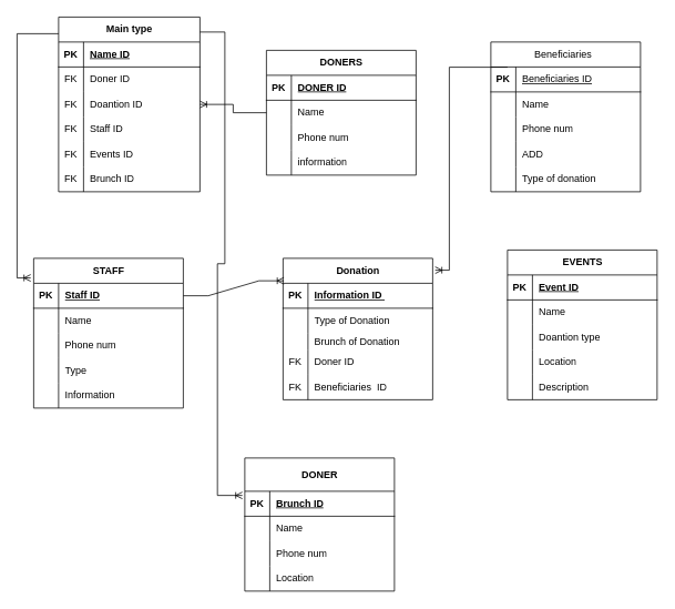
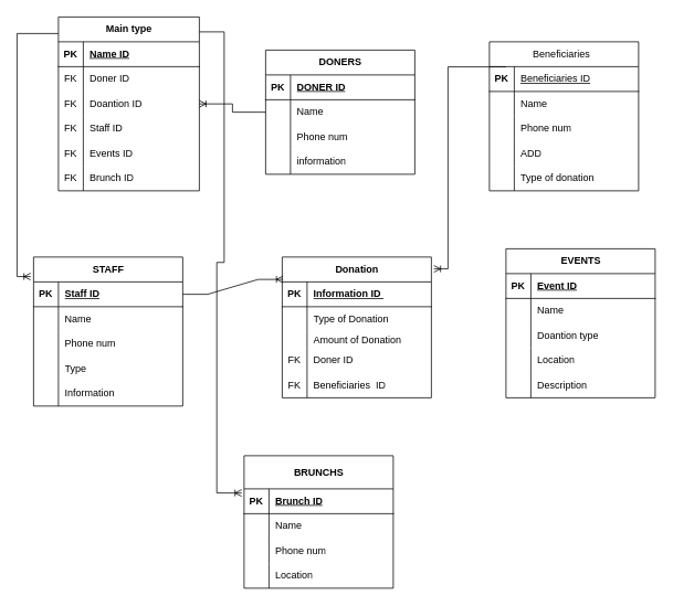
- <mxCell id="59" value="Brunch of Donation" style="shape=partialRectangle;connectable=0;fillColor=none;top=0;left=0;bottom=0;right=0;align=left;spacingLeft=6;overflow=hidden;whiteSpace=wrap;html=1;" vertex="1" parent="57"><mxGeometry x="30" width="150" height="20" as="geometry"><mxRectangle width="150" height="20" as="alternateBounds" /></mxGeometry></mxCell>
+ <mxCell id="59" value="Amount of Donation" style="shape=partialRectangle;connectable=0;fillColor=none;top=0;left=0;bottom=0;right=0;align=left;spacingLeft=6;overflow=hidden;whiteSpace=wrap;html=1;" vertex="1" parent="57"><mxGeometry x="30" width="150" height="20" as="geometry"><mxRectangle width="150" height="20" as="alternateBounds" /></mxGeometry></mxCell>
- <mxCell id="98" value="DONER" style="shape=table;startSize=40;container=1;collapsible=1;childLayout=tableLayout;fixedRows=1;rowLines=0;fontStyle=1;align=center;resizeLast=1;html=1;" vertex="1" parent="1"><mxGeometry x="294" y="550" width="180" height="160" as="geometry" /></mxCell>
+ <mxCell id="98" value="BRUNCHS" style="shape=table;startSize=40;container=1;collapsible=1;childLayout=tableLayout;fixedRows=1;rowLines=0;fontStyle=1;align=center;resizeLast=1;html=1;" vertex="1" parent="1"><mxGeometry x="294" y="550" width="180" height="160" as="geometry" /></mxCell>
